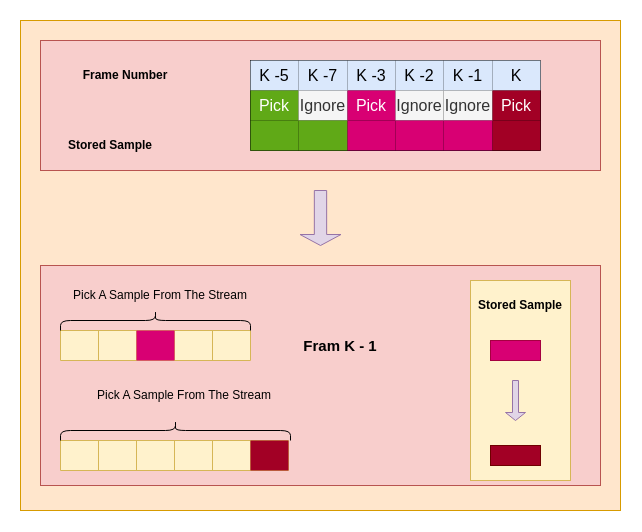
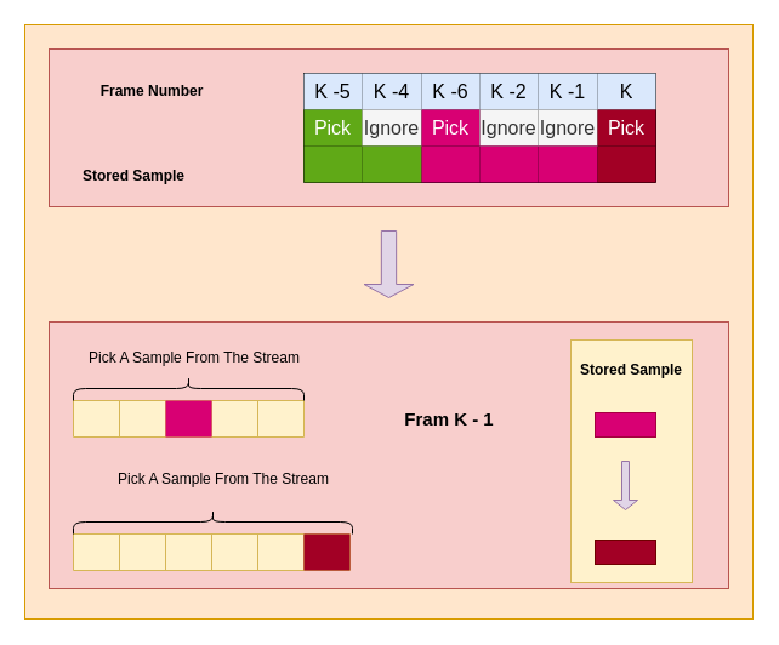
- <mxCell id="33" value="K -7" style="shape=partialRectangle;html=1;whiteSpace=wrap;connectable=0;strokeColor=#6c8ebf;overflow=hidden;fillColor=#dae8fc;top=0;left=0;bottom=0;right=0;pointerEvents=1;fontSize=16;" vertex="1" parent="31"><mxGeometry x="48" width="49" height="30" as="geometry"><mxRectangle width="49" height="30" as="alternateBounds" /></mxGeometry></mxCell>
+ <mxCell id="33" value="K -4" style="shape=partialRectangle;html=1;whiteSpace=wrap;connectable=0;strokeColor=#6c8ebf;overflow=hidden;fillColor=#dae8fc;top=0;left=0;bottom=0;right=0;pointerEvents=1;fontSize=16;" vertex="1" parent="31"><mxGeometry x="48" width="49" height="30" as="geometry"><mxRectangle width="49" height="30" as="alternateBounds" /></mxGeometry></mxCell>
- <mxCell id="34" value="K -3" style="shape=partialRectangle;html=1;whiteSpace=wrap;connectable=0;strokeColor=#6c8ebf;overflow=hidden;fillColor=#dae8fc;top=0;left=0;bottom=0;right=0;pointerEvents=1;fontSize=16;" vertex="1" parent="31"><mxGeometry x="97" width="48" height="30" as="geometry"><mxRectangle width="48" height="30" as="alternateBounds" /></mxGeometry></mxCell>
+ <mxCell id="34" value="K -6" style="shape=partialRectangle;html=1;whiteSpace=wrap;connectable=0;strokeColor=#6c8ebf;overflow=hidden;fillColor=#dae8fc;top=0;left=0;bottom=0;right=0;pointerEvents=1;fontSize=16;" vertex="1" parent="31"><mxGeometry x="97" width="48" height="30" as="geometry"><mxRectangle width="48" height="30" as="alternateBounds" /></mxGeometry></mxCell>
- <mxCell id="25" value="Fram K - 1" style="text;html=1;align=center;verticalAlign=middle;whiteSpace=wrap;rounded=0;fontStyle=1;fontSize=15;" vertex="1" parent="1"><mxGeometry x="300" y="330" width="80" height="30" as="geometry" /></mxCell>
+ <mxCell id="25" value="Fram K - 1" style="text;html=1;align=center;verticalAlign=middle;whiteSpace=wrap;rounded=0;fontStyle=1;fontSize=15;" vertex="1" parent="1"><mxGeometry x="330" y="330" width="80" height="30" as="geometry" /></mxCell>
